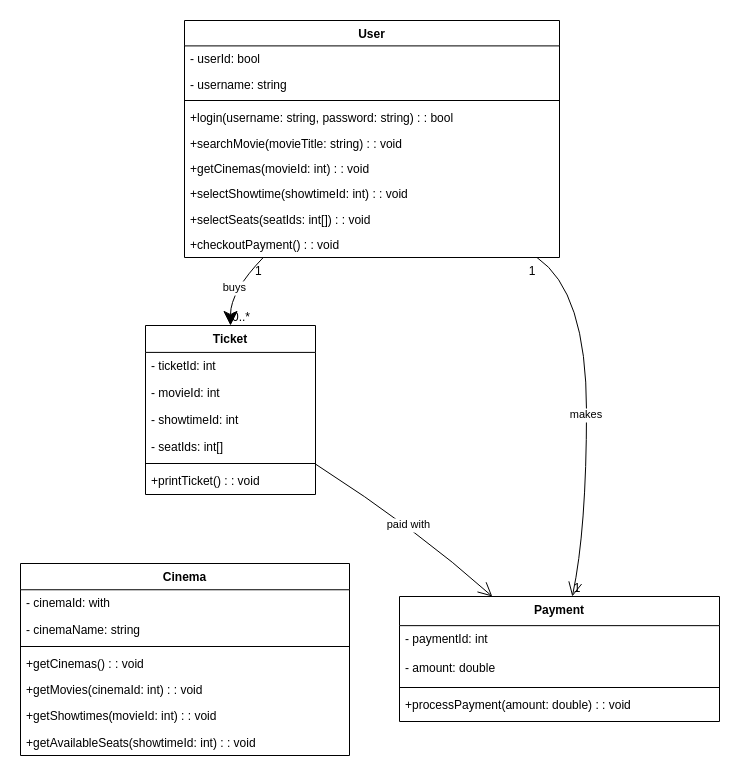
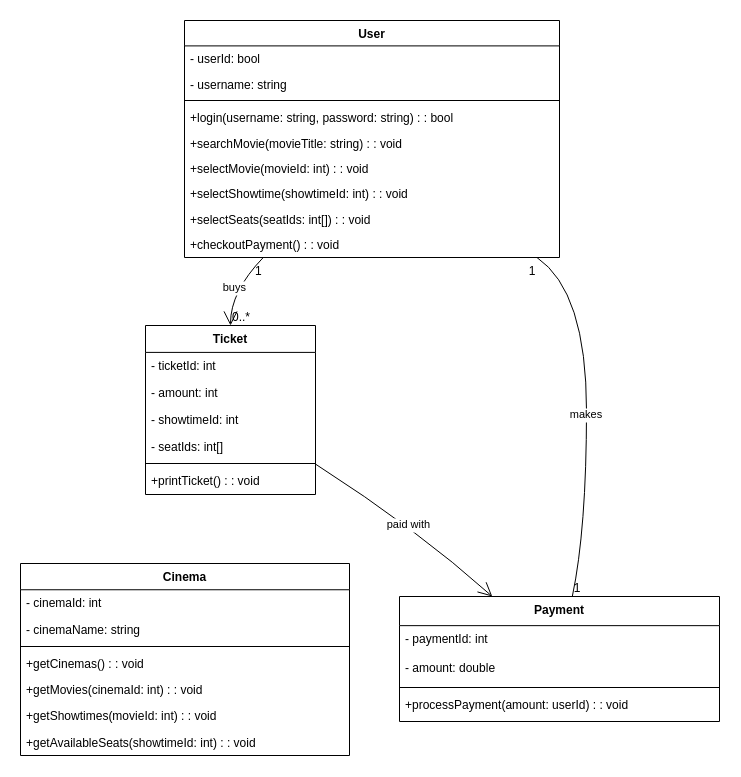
- <mxCell id="8" value="+getCinemas(movieId: int) : : void" style="text;strokeColor=none;fillColor=none;align=left;verticalAlign=top;spacingLeft=4;spacingRight=4;overflow=hidden;rotatable=0;points=[[0,0.5],[1,0.5]];portConstraint=eastwest;" vertex="1" parent="2"><mxGeometry y="135" width="375" height="25" as="geometry" /></mxCell>
+ <mxCell id="8" value="+selectMovie(movieId: int) : : void" style="text;strokeColor=none;fillColor=none;align=left;verticalAlign=top;spacingLeft=4;spacingRight=4;overflow=hidden;rotatable=0;points=[[0,0.5],[1,0.5]];portConstraint=eastwest;" vertex="1" parent="2"><mxGeometry y="135" width="375" height="25" as="geometry" /></mxCell>
- <mxCell id="32" value="buys" style="curved=1;startArrow=none;endArrow=classic;endSize=12;exitX=0.21;exitY=1;entryX=0.5;entryY=0;" edge="1" parent="1" source="2" target="12"><mxGeometry relative="1" as="geometry"><Array as="points"><mxPoint x="230" y="291" /></Array></mxGeometry></mxCell>
+ <mxCell id="32" value="buys" style="curved=1;startArrow=none;endArrow=open;endSize=12;exitX=0.21;exitY=1;entryX=0.5;entryY=0;" edge="1" parent="1" source="2" target="12"><mxGeometry relative="1" as="geometry"><Array as="points"><mxPoint x="230" y="291" /></Array></mxGeometry></mxCell>
- <mxCell id="14" value="- movieId: int" style="text;strokeColor=none;fillColor=none;align=left;verticalAlign=top;spacingLeft=4;spacingRight=4;overflow=hidden;rotatable=0;points=[[0,0.5],[1,0.5]];portConstraint=eastwest;" vertex="1" parent="12"><mxGeometry y="54" width="170" height="27" as="geometry" /></mxCell>
+ <mxCell id="14" value="- amount: int" style="text;strokeColor=none;fillColor=none;align=left;verticalAlign=top;spacingLeft=4;spacingRight=4;overflow=hidden;rotatable=0;points=[[0,0.5],[1,0.5]];portConstraint=eastwest;" vertex="1" parent="12"><mxGeometry y="54" width="170" height="27" as="geometry" /></mxCell>
- <mxCell id="35" value="makes" style="curved=1;startArrow=none;endArrow=open;endSize=12;exitX=0.94;exitY=1;entryX=0.54;entryY=0;" edge="1" parent="1" source="2" target="27"><mxGeometry relative="1" as="geometry"><Array as="points"><mxPoint x="586" y="291" /><mxPoint x="586" y="529" /></Array></mxGeometry></mxCell>
+ <mxCell id="35" value="makes" style="curved=1;startArrow=none;endArrow=none;endSize=12;exitX=0.94;exitY=1;entryX=0.54;entryY=0;" edge="1" parent="1" source="2" target="27"><mxGeometry relative="1" as="geometry"><Array as="points"><mxPoint x="586" y="291" /><mxPoint x="586" y="529" /></Array></mxGeometry></mxCell>
- <mxCell id="20" value="- cinemaId: with" style="text;strokeColor=none;fillColor=none;align=left;verticalAlign=top;spacingLeft=4;spacingRight=4;overflow=hidden;rotatable=0;points=[[0,0.5],[1,0.5]];portConstraint=eastwest;" vertex="1" parent="19"><mxGeometry y="26" width="329" height="26" as="geometry" /></mxCell>
+ <mxCell id="20" value="- cinemaId: int" style="text;strokeColor=none;fillColor=none;align=left;verticalAlign=top;spacingLeft=4;spacingRight=4;overflow=hidden;rotatable=0;points=[[0,0.5],[1,0.5]];portConstraint=eastwest;" vertex="1" parent="19"><mxGeometry y="26" width="329" height="26" as="geometry" /></mxCell>
- <mxCell id="31" value="+processPayment(amount: double) : : void" style="text;strokeColor=none;fillColor=none;align=left;verticalAlign=top;spacingLeft=4;spacingRight=4;overflow=hidden;rotatable=0;points=[[0,0.5],[1,0.5]];portConstraint=eastwest;" vertex="1" parent="27"><mxGeometry y="95" width="320" height="29" as="geometry" /></mxCell>
+ <mxCell id="31" value="+processPayment(amount: userId) : : void" style="text;strokeColor=none;fillColor=none;align=left;verticalAlign=top;spacingLeft=4;spacingRight=4;overflow=hidden;rotatable=0;points=[[0,0.5],[1,0.5]];portConstraint=eastwest;" vertex="1" parent="27"><mxGeometry y="95" width="320" height="29" as="geometry" /></mxCell>
